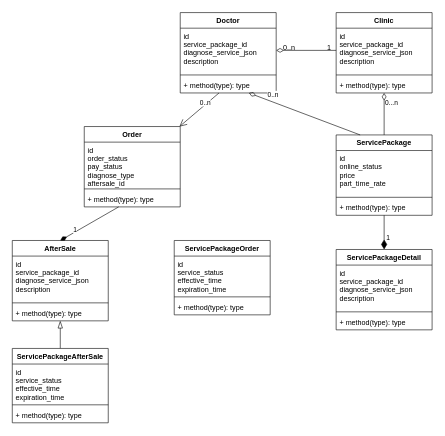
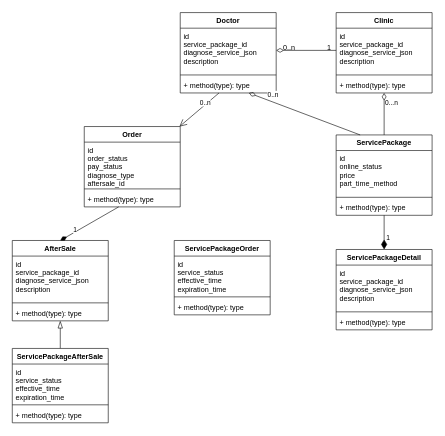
- <mxCell id="3" value="id&#10;online_status&#10;price&#10;part_time_rate" style="text;strokeColor=none;fillColor=none;align=left;verticalAlign=top;spacingLeft=4;spacingRight=4;overflow=hidden;rotatable=0;points=[[0,0.5],[1,0.5]];portConstraint=eastwest;" parent="2" vertex="1"><mxGeometry y="26" width="160" height="74" as="geometry" /></mxCell>
+ <mxCell id="3" value="id&#10;online_status&#10;price&#10;part_time_method" style="text;strokeColor=none;fillColor=none;align=left;verticalAlign=top;spacingLeft=4;spacingRight=4;overflow=hidden;rotatable=0;points=[[0,0.5],[1,0.5]];portConstraint=eastwest;" parent="2" vertex="1"><mxGeometry y="26" width="160" height="74" as="geometry" /></mxCell>
